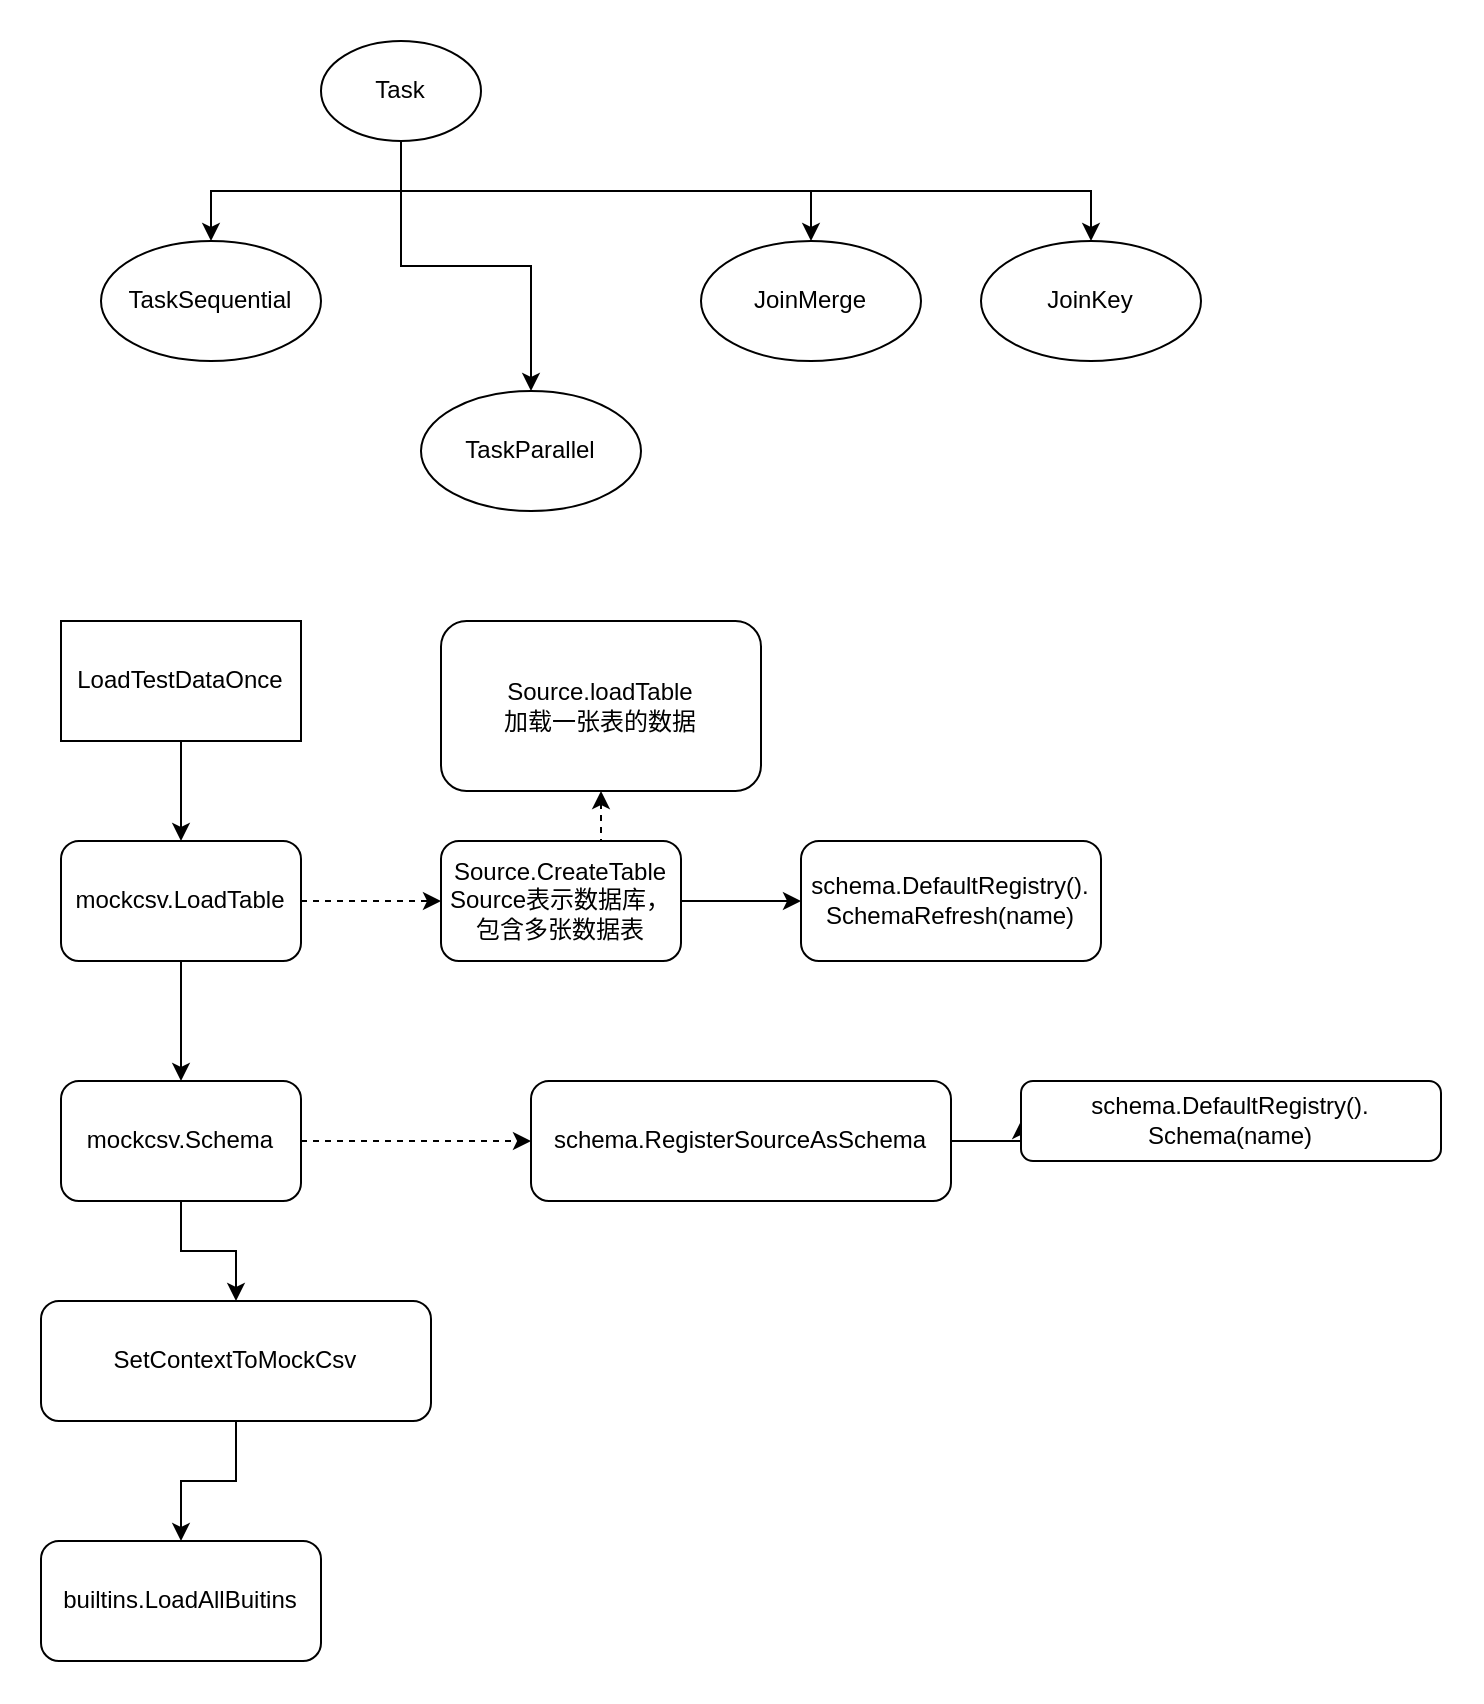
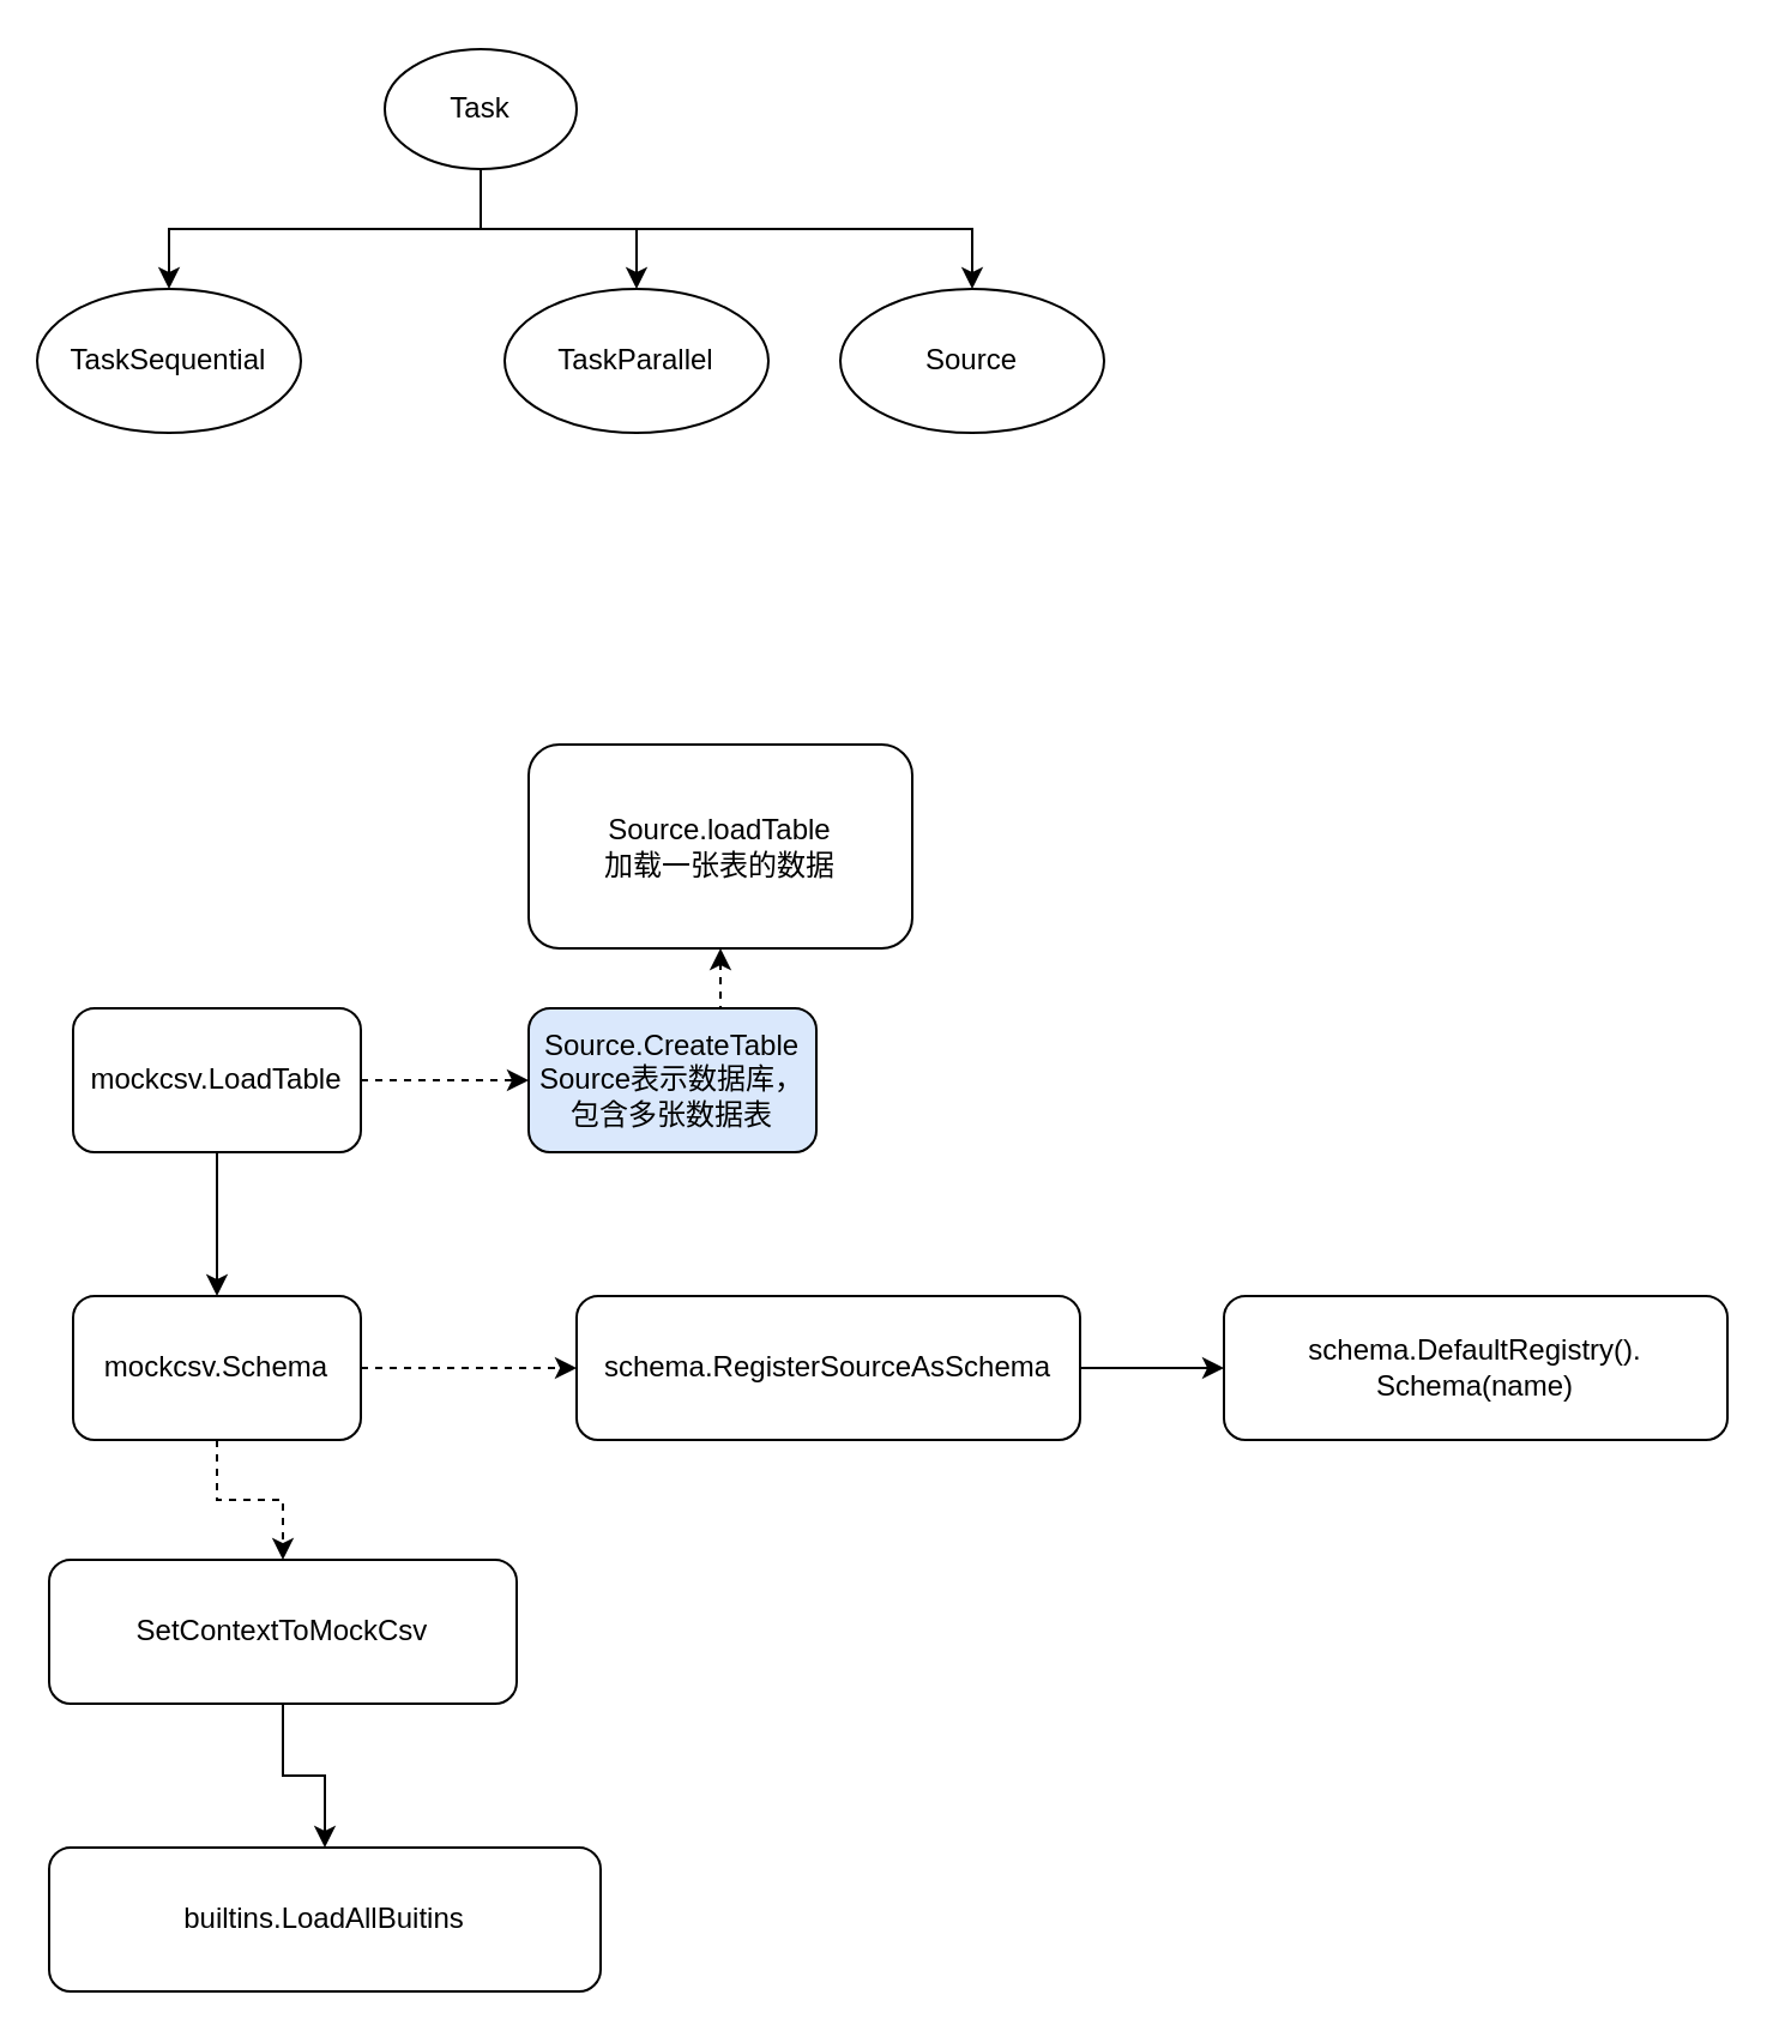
- <mxCell id="5" style="edgeStyle=orthogonalEdgeStyle;rounded=0;orthogonalLoop=1;jettySize=auto;html=1;exitX=0.5;exitY=1;exitDx=0;exitDy=0;entryX=0.5;entryY=0;entryDx=0;entryDy=0;" edge="1" parent="1" source="6" target="10"><mxGeometry relative="1" as="geometry" /></mxCell>
- <mxCell id="7" value="TaskSequential" style="ellipse;whiteSpace=wrap;html=1;" vertex="1" parent="1"><mxGeometry x="50" y="120" width="110" height="60" as="geometry" /></mxCell>
+ <mxCell id="7" value="TaskSequential" style="ellipse;whiteSpace=wrap;html=1;" vertex="1" parent="1"><mxGeometry x="15" y="120" width="110" height="60" as="geometry" /></mxCell>
- <mxCell id="9" value="JoinMerge" style="ellipse;whiteSpace=wrap;html=1;" vertex="1" parent="1"><mxGeometry x="350" y="120" width="110" height="60" as="geometry" /></mxCell>
+ <mxCell id="9" value="Source" style="ellipse;whiteSpace=wrap;html=1;" vertex="1" parent="1"><mxGeometry x="350" y="120" width="110" height="60" as="geometry" /></mxCell>
- <mxCell id="10" value="JoinKey" style="ellipse;whiteSpace=wrap;html=1;" vertex="1" parent="1"><mxGeometry x="490" y="120" width="110" height="60" as="geometry" /></mxCell>
- <mxCell id="8" value="TaskParallel" style="ellipse;whiteSpace=wrap;html=1;" vertex="1" parent="1"><mxGeometry x="210" y="195" width="110" height="60" as="geometry" /></mxCell>
+ <mxCell id="8" value="TaskParallel" style="ellipse;whiteSpace=wrap;html=1;" vertex="1" parent="1"><mxGeometry x="210" y="120" width="110" height="60" as="geometry" /></mxCell>
- <mxCell id="12" value="LoadTestDataOnce" style="rounded=0;whiteSpace=wrap;html=1;" vertex="1" parent="1"><mxGeometry x="30" y="310" width="120" height="60" as="geometry" /></mxCell>
- <mxCell id="11" style="edgeStyle=orthogonalEdgeStyle;rounded=0;orthogonalLoop=1;jettySize=auto;html=1;exitX=0.5;exitY=1;exitDx=0;exitDy=0;entryX=0.5;entryY=0;entryDx=0;entryDy=0;" edge="1" parent="1" source="12" target="15"><mxGeometry relative="1" as="geometry" /></mxCell>
- <mxCell id="27" value="Source.CreateTable&lt;br&gt;Source表示数据库，包含多张数据表" style="rounded=1;whiteSpace=wrap;html=1;" vertex="1" parent="1"><mxGeometry x="220" y="420" width="120" height="60" as="geometry" /></mxCell>
+ <mxCell id="27" value="Source.CreateTable&lt;br&gt;Source表示数据库，包含多张数据表" style="rounded=1;whiteSpace=wrap;html=1;fillColor=#dae8fc;" vertex="1" parent="1"><mxGeometry x="220" y="420" width="120" height="60" as="geometry" /></mxCell>
- <mxCell id="25" style="edgeStyle=orthogonalEdgeStyle;rounded=0;orthogonalLoop=1;jettySize=auto;html=1;exitX=1;exitY=0.5;exitDx=0;exitDy=0;entryX=0;entryY=0.5;entryDx=0;entryDy=0;" edge="1" parent="1" source="27" target="28"><mxGeometry relative="1" as="geometry" /></mxCell>
- <mxCell id="28" value="schema.DefaultRegistry().&lt;br&gt;SchemaRefresh(name)" style="rounded=1;whiteSpace=wrap;html=1;" vertex="1" parent="1"><mxGeometry x="400" y="420" width="150" height="60" as="geometry" /></mxCell>
- <mxCell id="24" value="schema.DefaultRegistry().&lt;br&gt;Schema(name)" style="rounded=1;whiteSpace=wrap;html=1;" vertex="1" parent="1"><mxGeometry x="510" y="540" width="210" height="40" as="geometry" /></mxCell>
+ <mxCell id="24" value="schema.DefaultRegistry().&lt;br&gt;Schema(name)" style="rounded=1;whiteSpace=wrap;html=1;" vertex="1" parent="1"><mxGeometry x="510" y="540" width="210" height="60" as="geometry" /></mxCell>
- <mxCell id="23" value="schema.RegisterSourceAsSchema" style="rounded=1;whiteSpace=wrap;html=1;" vertex="1" parent="1"><mxGeometry x="265" y="540" width="210" height="60" as="geometry" /></mxCell>
+ <mxCell id="23" value="schema.RegisterSourceAsSchema" style="rounded=1;whiteSpace=wrap;html=1;" vertex="1" parent="1"><mxGeometry x="240" y="540" width="210" height="60" as="geometry" /></mxCell>
- <mxCell id="16" style="edgeStyle=orthogonalEdgeStyle;rounded=0;orthogonalLoop=1;jettySize=auto;html=1;exitX=0.5;exitY=1;exitDx=0;exitDy=0;entryX=0.5;entryY=0;entryDx=0;entryDy=0;" edge="1" parent="1" source="18" target="20"><mxGeometry relative="1" as="geometry" /></mxCell>
+ <mxCell id="16" style="edgeStyle=orthogonalEdgeStyle;rounded=0;orthogonalLoop=1;jettySize=auto;html=1;exitX=0.5;exitY=1;exitDx=0;exitDy=0;entryX=0.5;entryY=0;entryDx=0;entryDy=0;dashed=1;" edge="1" parent="1" source="18" target="20"><mxGeometry relative="1" as="geometry" /></mxCell>
- <mxCell id="21" value="builtins.LoadAllBuitins" style="rounded=1;whiteSpace=wrap;html=1;" vertex="1" parent="1"><mxGeometry x="20" y="770" width="140" height="60" as="geometry" /></mxCell>
+ <mxCell id="21" value="builtins.LoadAllBuitins" style="rounded=1;whiteSpace=wrap;html=1;" vertex="1" parent="1"><mxGeometry x="20" y="770" width="230" height="60" as="geometry" /></mxCell>
